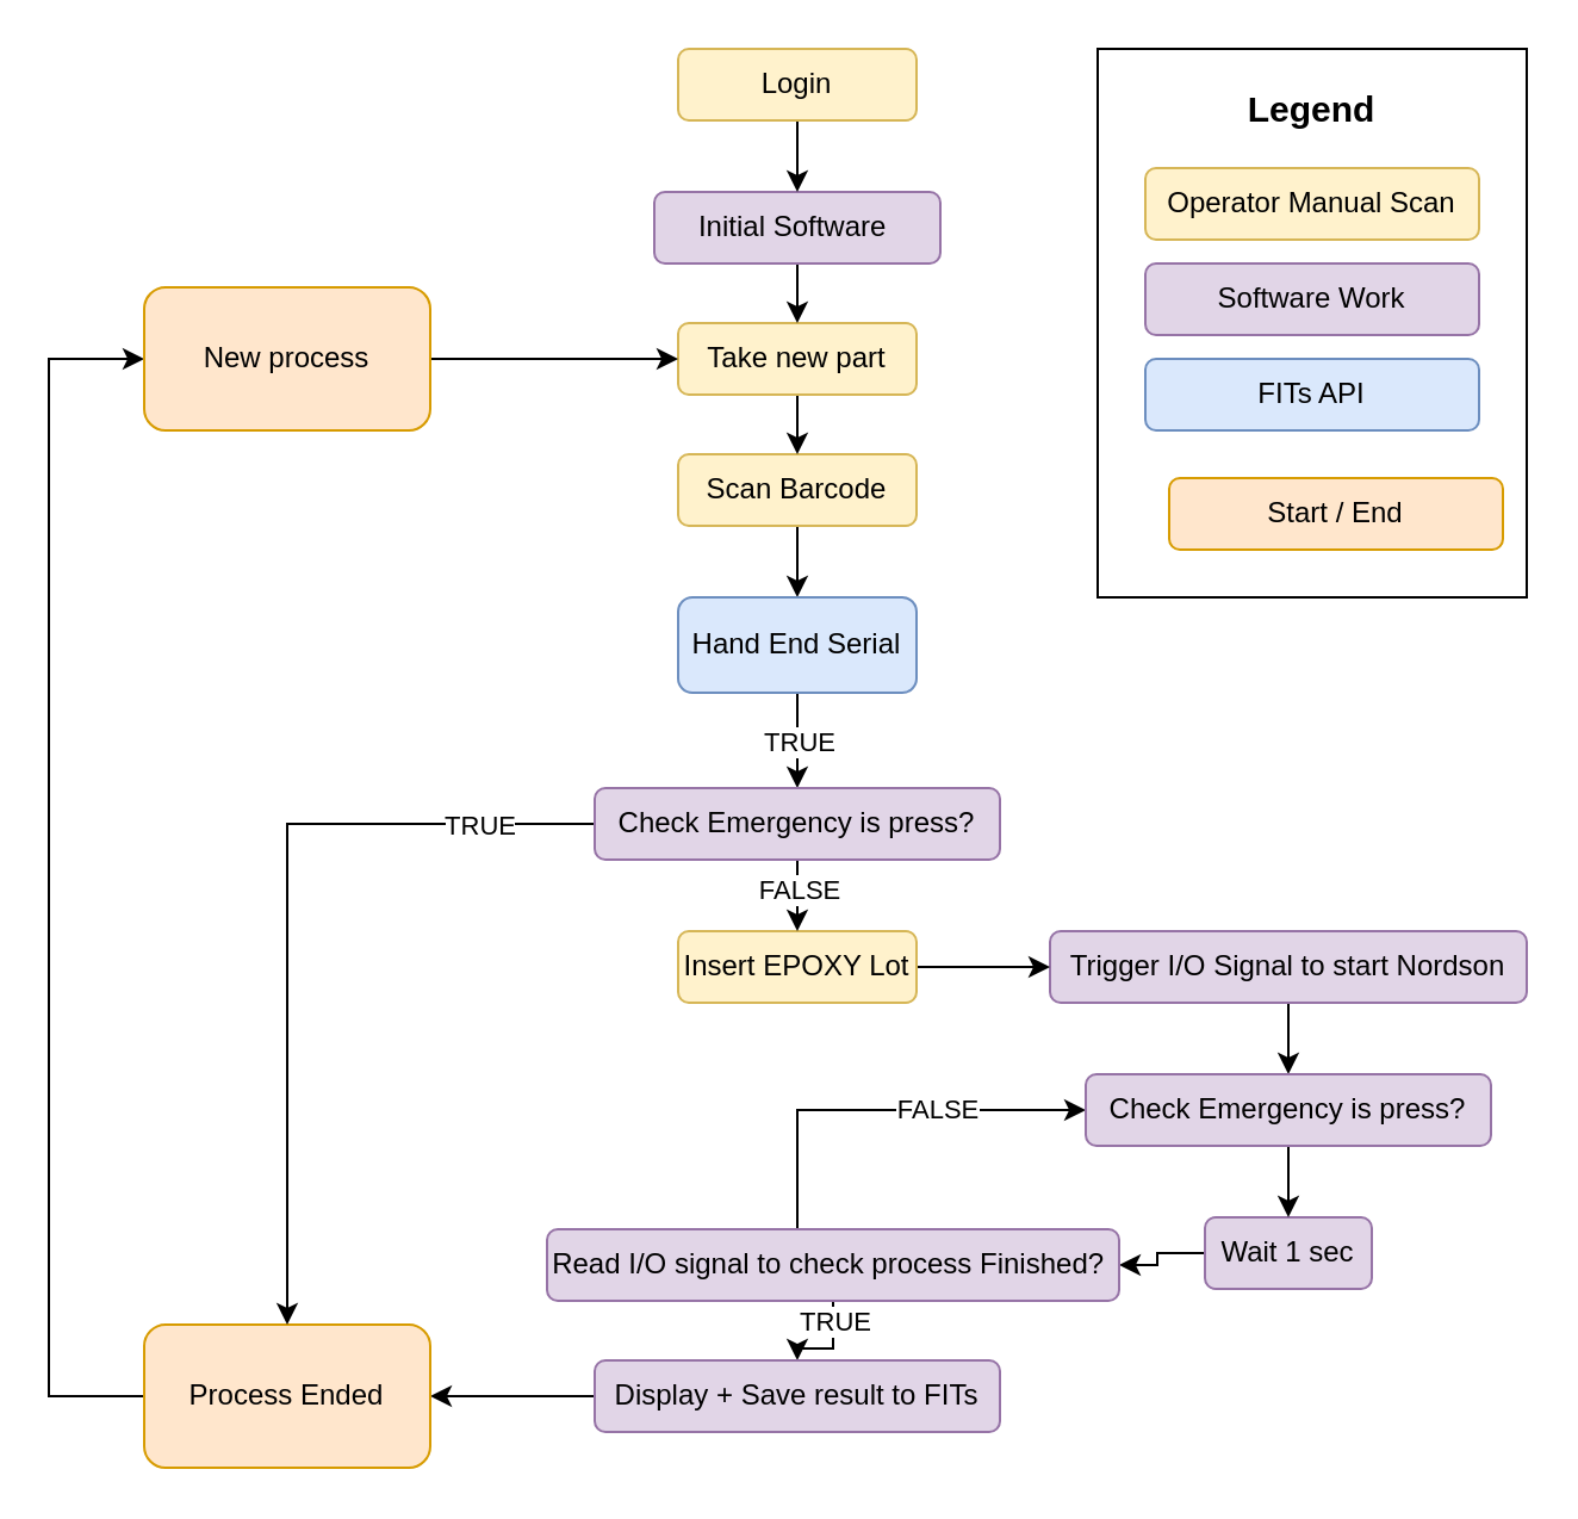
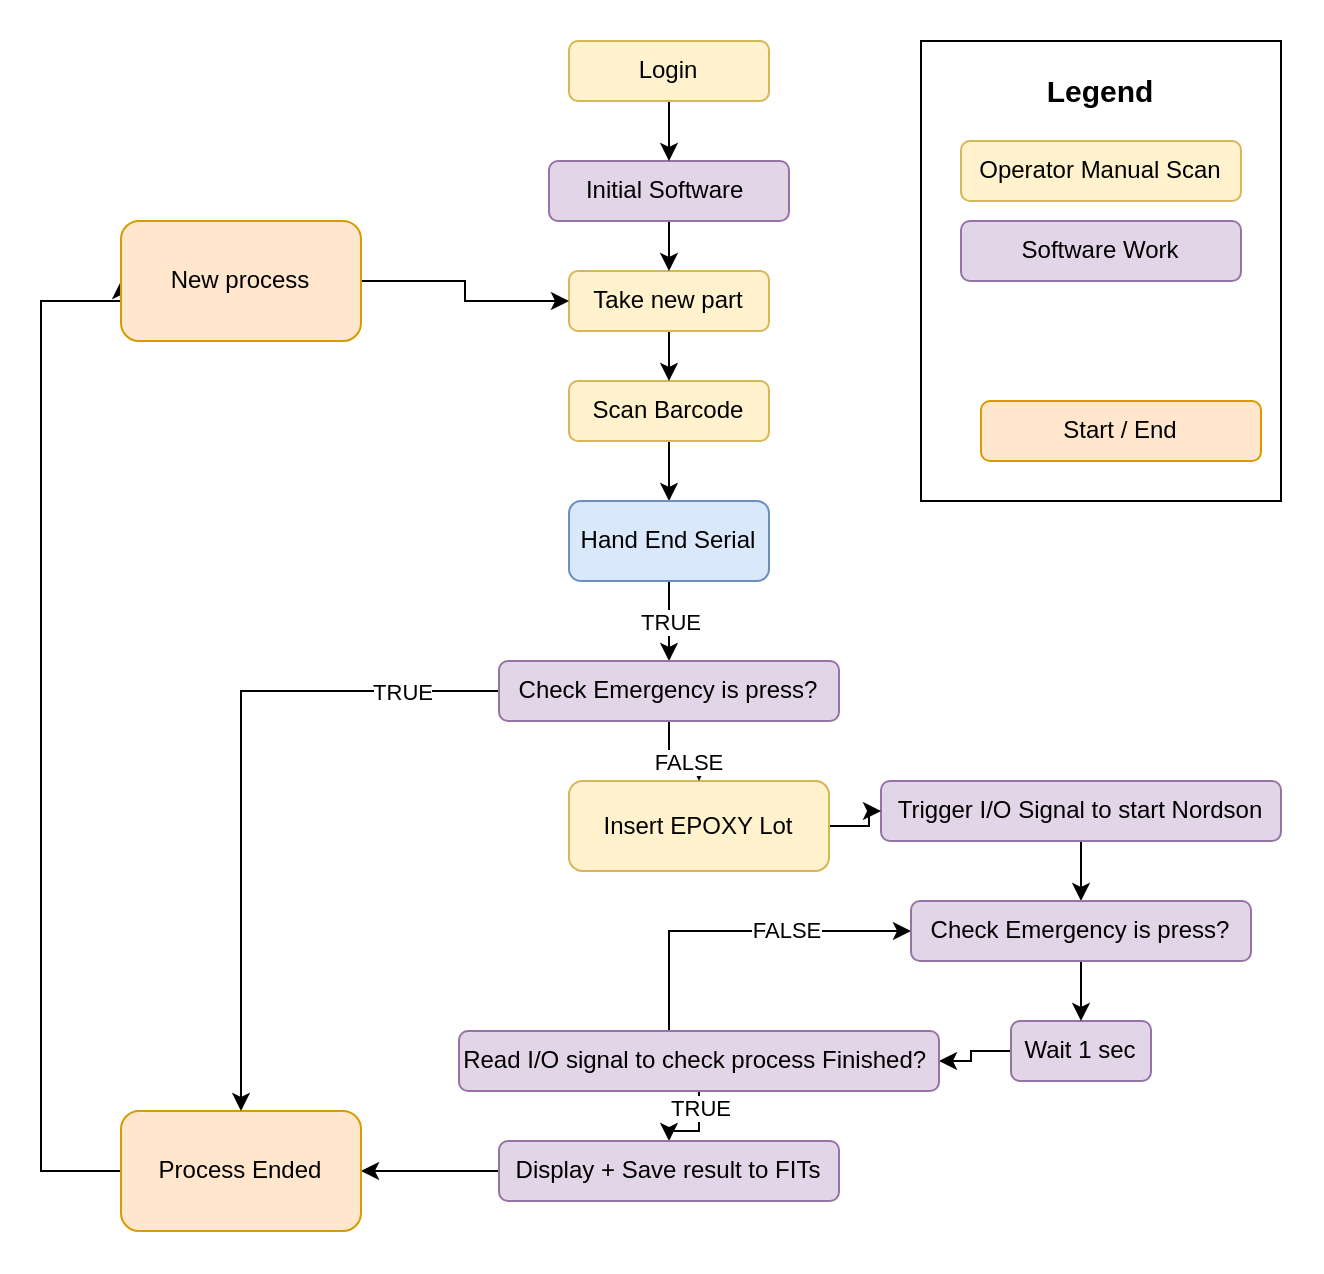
- <mxCell id="32" value="New process" style="rounded=1;whiteSpace=wrap;html=1;fillColor=#ffe6cc;strokeColor=#d79b00;" parent="1" vertex="1"><mxGeometry x="60" y="120" width="120" height="60" as="geometry" /></mxCell>
+ <mxCell id="32" value="New process" style="rounded=1;whiteSpace=wrap;html=1;fillColor=#ffe6cc;strokeColor=#d79b00;" parent="1" vertex="1"><mxGeometry x="60" y="110" width="120" height="60" as="geometry" /></mxCell>
- <mxCell id="25" value="FITs API" style="rounded=1;whiteSpace=wrap;html=1;fillColor=#dae8fc;strokeColor=#6c8ebf;" parent="20" vertex="1"><mxGeometry x="20" y="130" width="140" height="30" as="geometry" /></mxCell>
- <mxCell id="19" value="Insert EPOXY Lot" style="rounded=1;whiteSpace=wrap;html=1;fillColor=#fff2cc;strokeColor=#d6b656;" parent="1" vertex="1"><mxGeometry x="284" y="390" width="100" height="30" as="geometry" /></mxCell>
+ <mxCell id="19" value="Insert EPOXY Lot" style="rounded=1;whiteSpace=wrap;html=1;fillColor=#fff2cc;strokeColor=#d6b656;" parent="1" vertex="1"><mxGeometry x="284" y="390" width="130" height="45" as="geometry" /></mxCell>
